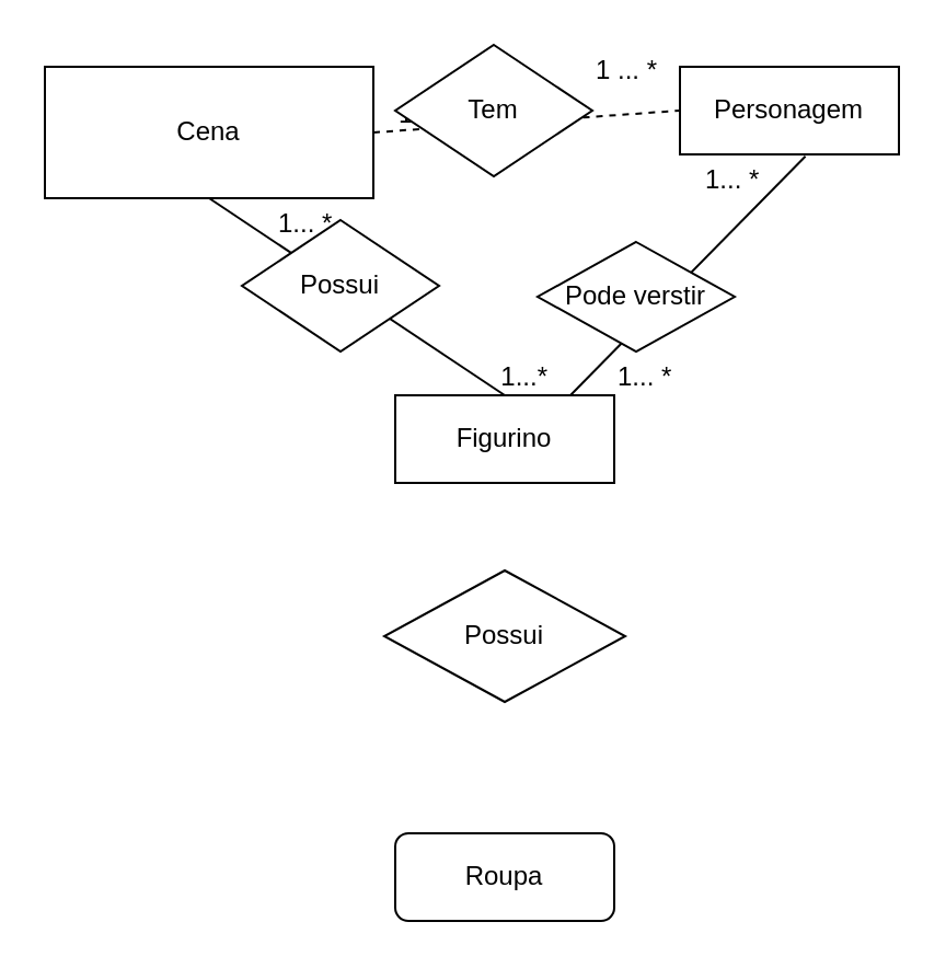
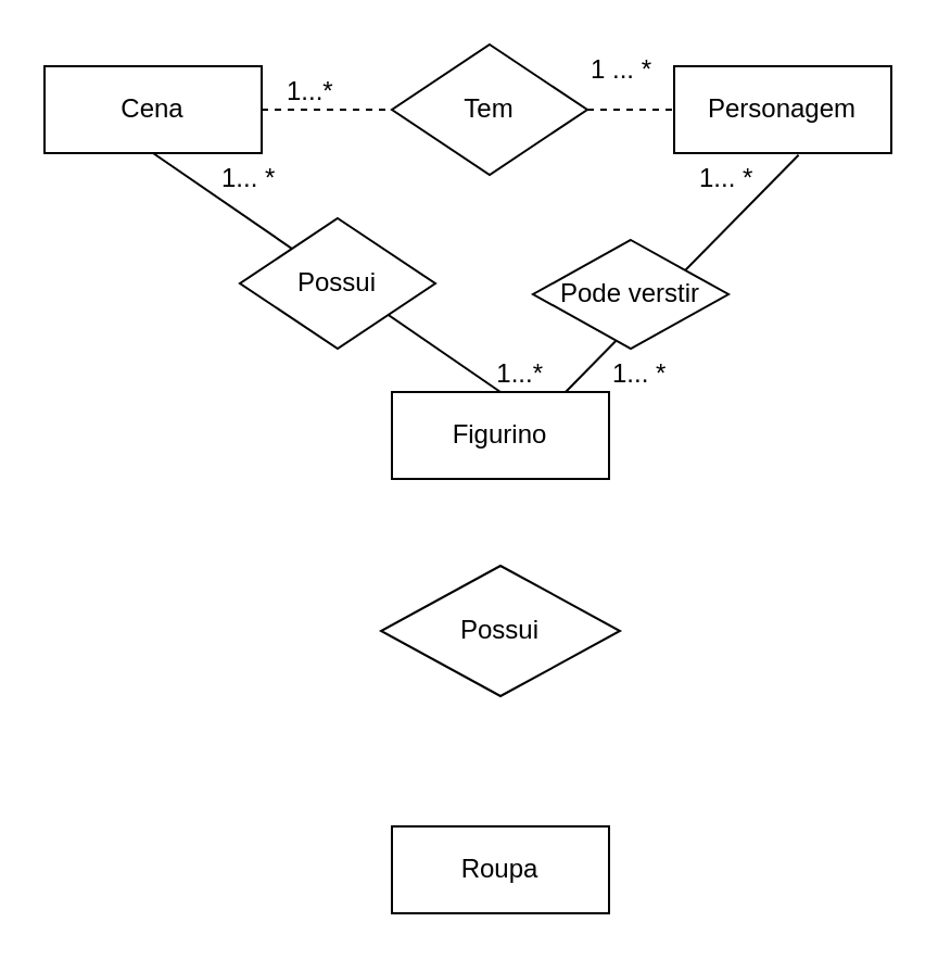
- <mxCell id="2" value="Cena" style="whiteSpace=wrap;html=1;align=center;" vertex="1" parent="1"><mxGeometry x="20" y="30" width="150" height="60" as="geometry" /></mxCell>
+ <mxCell id="2" value="Cena" style="whiteSpace=wrap;html=1;align=center;" vertex="1" parent="1"><mxGeometry x="20" y="30" width="100" height="40" as="geometry" /></mxCell>
- <mxCell id="8" value="Roupa" style="whiteSpace=wrap;html=1;align=center;rounded=1;" vertex="1" parent="1"><mxGeometry x="180" y="380" width="100" height="40" as="geometry" /></mxCell>
+ <mxCell id="8" value="Roupa" style="whiteSpace=wrap;html=1;align=center;" vertex="1" parent="1"><mxGeometry x="180" y="380" width="100" height="40" as="geometry" /></mxCell>
